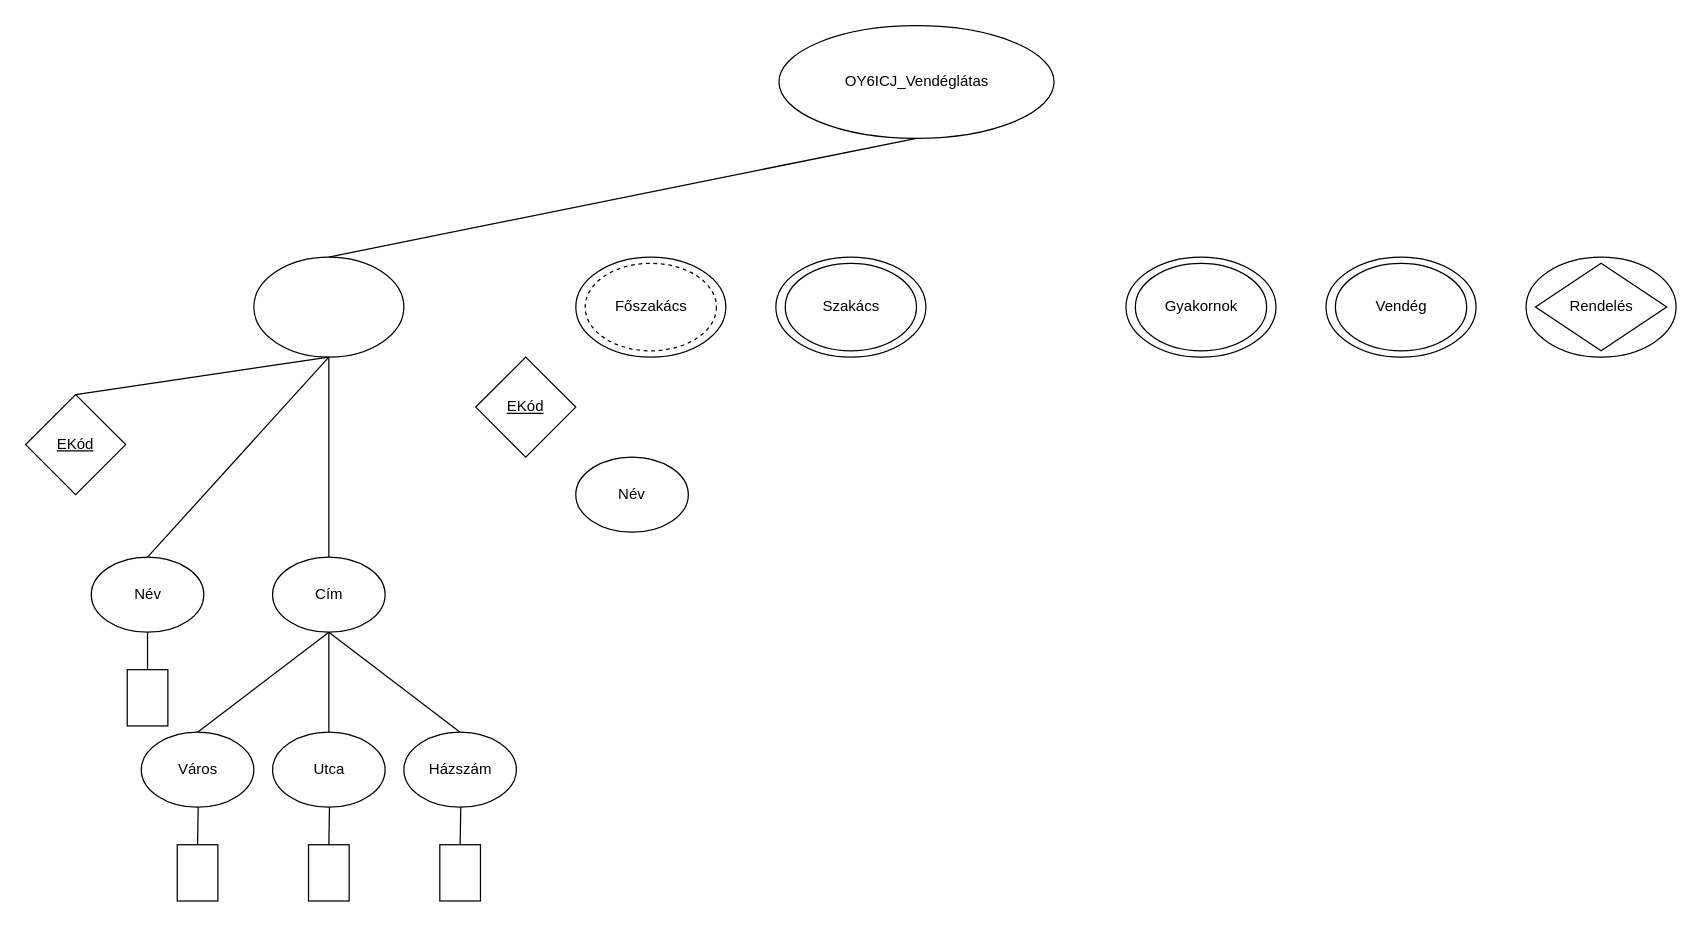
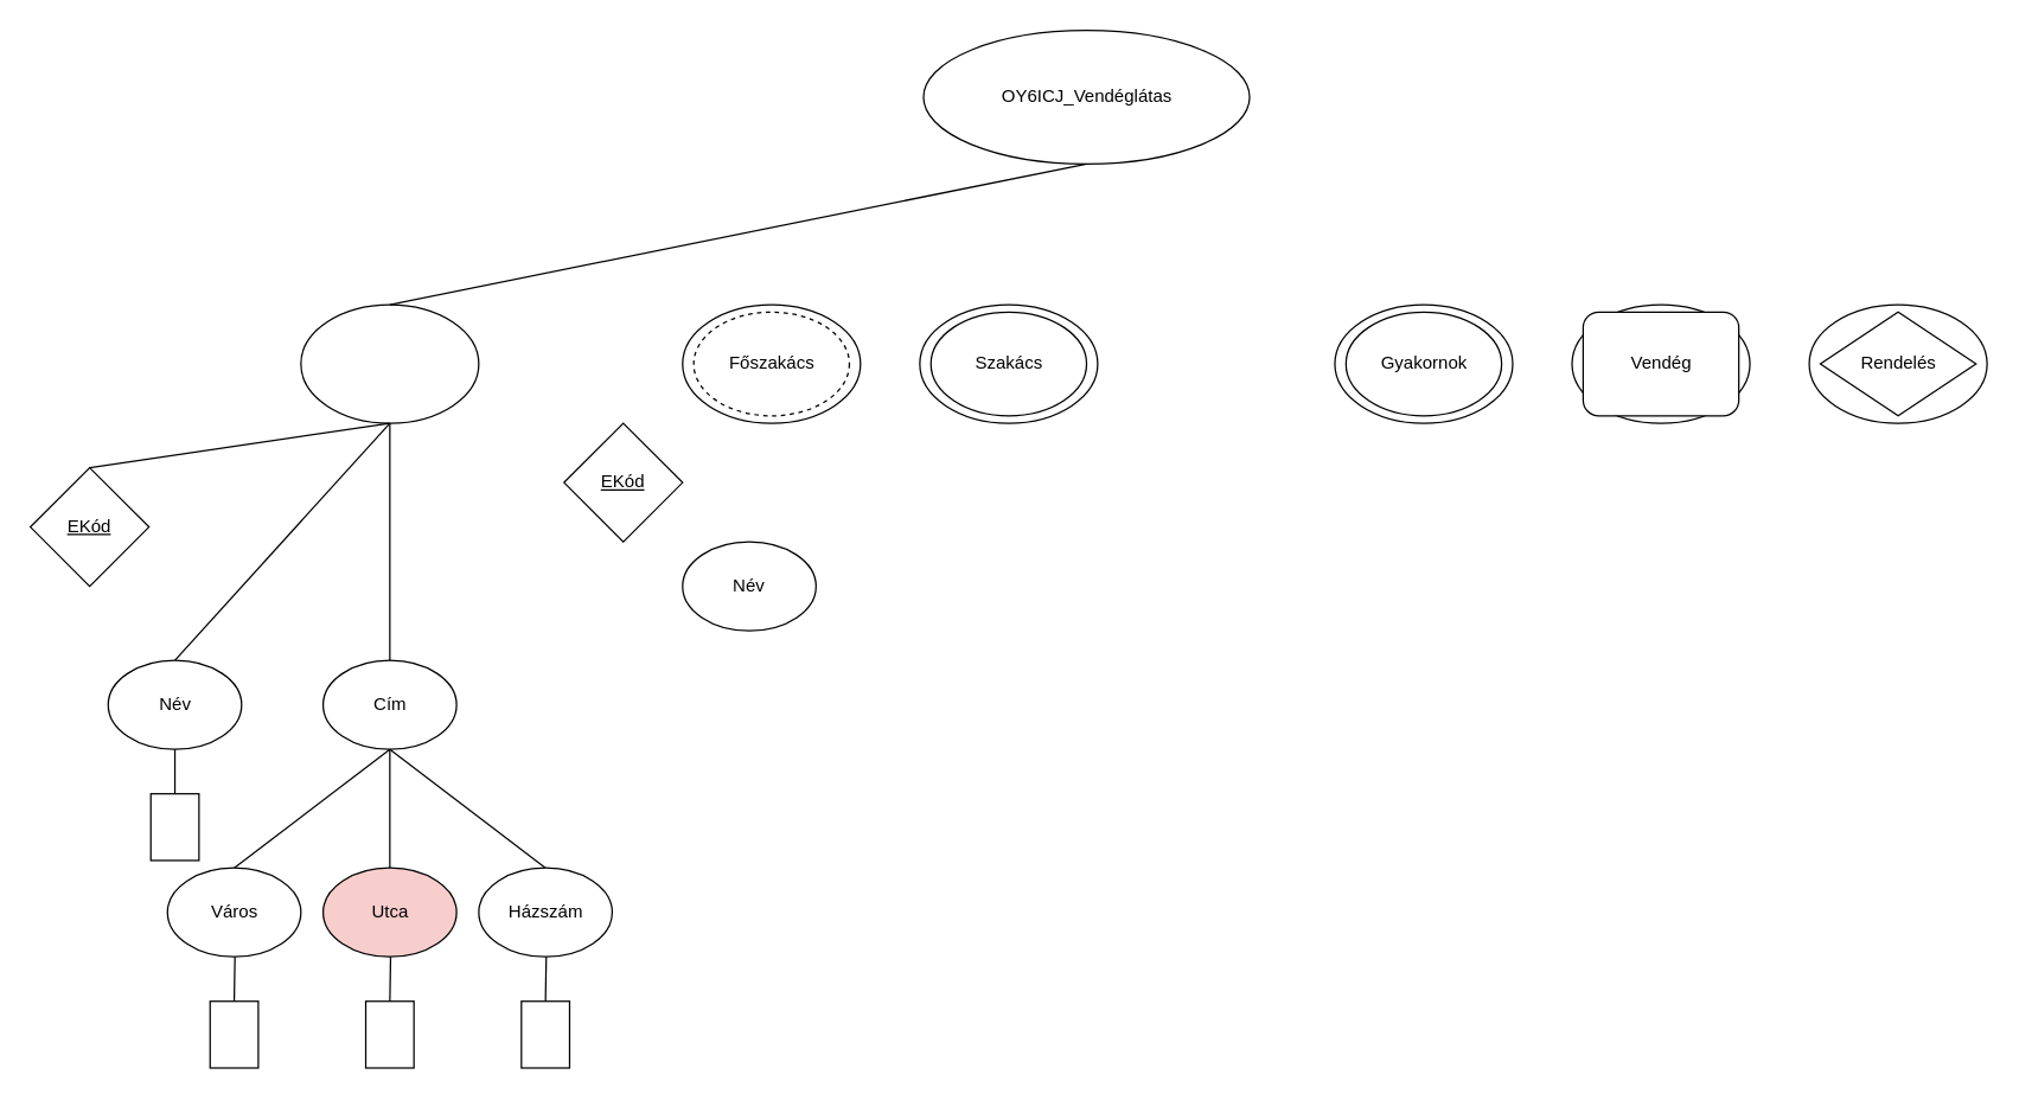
- <mxCell id="13" value="Vendég" style="ellipse;whiteSpace=wrap;html=1;" vertex="1" parent="1"><mxGeometry x="1067.5" y="210" width="105" height="70" as="geometry" /></mxCell>
+ <mxCell id="13" value="Vendég" style="whiteSpace=wrap;html=1;rounded=1;" vertex="1" parent="1"><mxGeometry x="1067.5" y="210" width="105" height="70" as="geometry" /></mxCell>
- <mxCell id="17" value="Utca" style="ellipse;whiteSpace=wrap;html=1;" vertex="1" parent="1"><mxGeometry x="217.5" y="585" width="90" height="60" as="geometry" /></mxCell>
+ <mxCell id="17" value="Utca" style="ellipse;whiteSpace=wrap;html=1;fillColor=#f8cecc;" vertex="1" parent="1"><mxGeometry x="217.5" y="585" width="90" height="60" as="geometry" /></mxCell>
